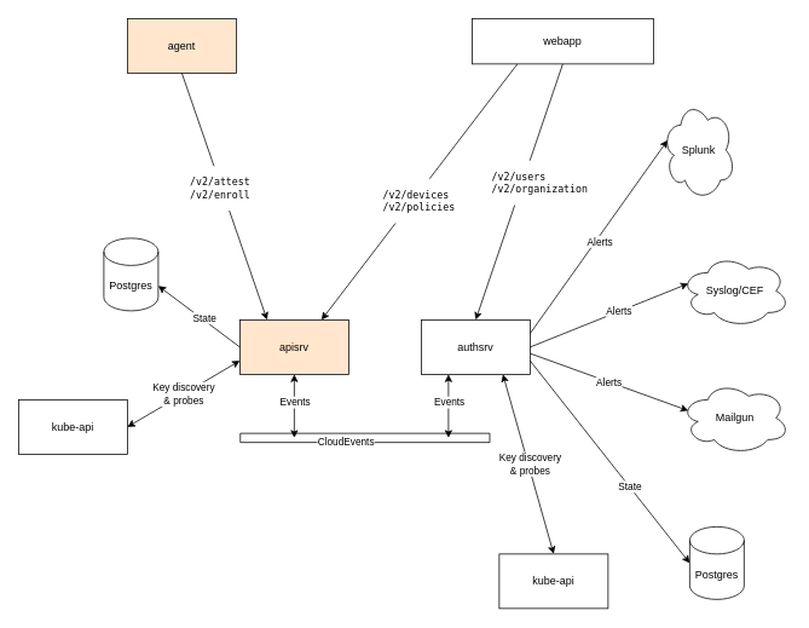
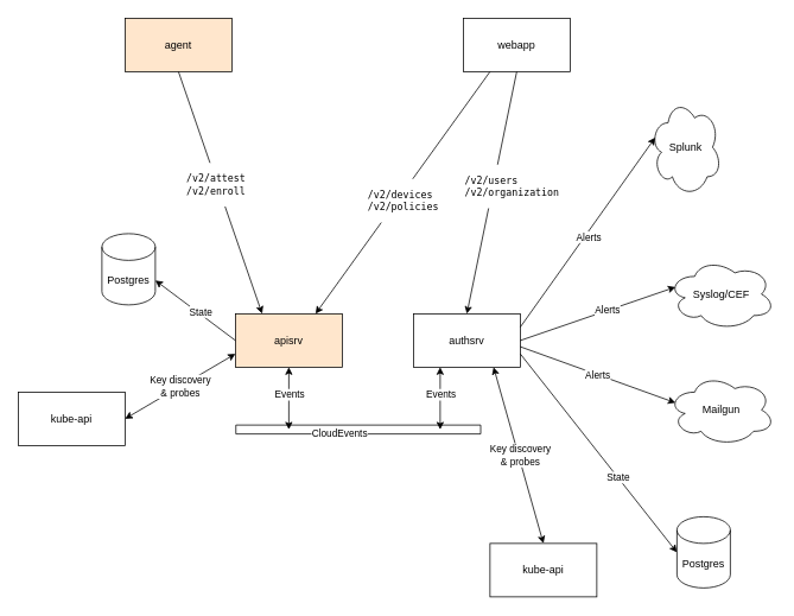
- <mxCell id="5" value="webapp" style="whiteSpace=wrap;html=1;" vertex="1" parent="1"><mxGeometry x="520" y="20" width="200" height="50" as="geometry" /></mxCell>
+ <mxCell id="5" value="webapp" style="whiteSpace=wrap;html=1;" vertex="1" parent="1"><mxGeometry x="520" y="20" width="120" height="60" as="geometry" /></mxCell>
- <mxCell id="27" value="Syslog/CEF" style="ellipse;shape=cloud;whiteSpace=wrap;html=1;" vertex="1" parent="1"><mxGeometry x="750" y="280" width="120" height="80" as="geometry" /></mxCell>
+ <mxCell id="27" value="Syslog/CEF" style="ellipse;shape=cloud;whiteSpace=wrap;html=1;" vertex="1" parent="1"><mxGeometry x="750" y="290" width="120" height="80" as="geometry" /></mxCell>
